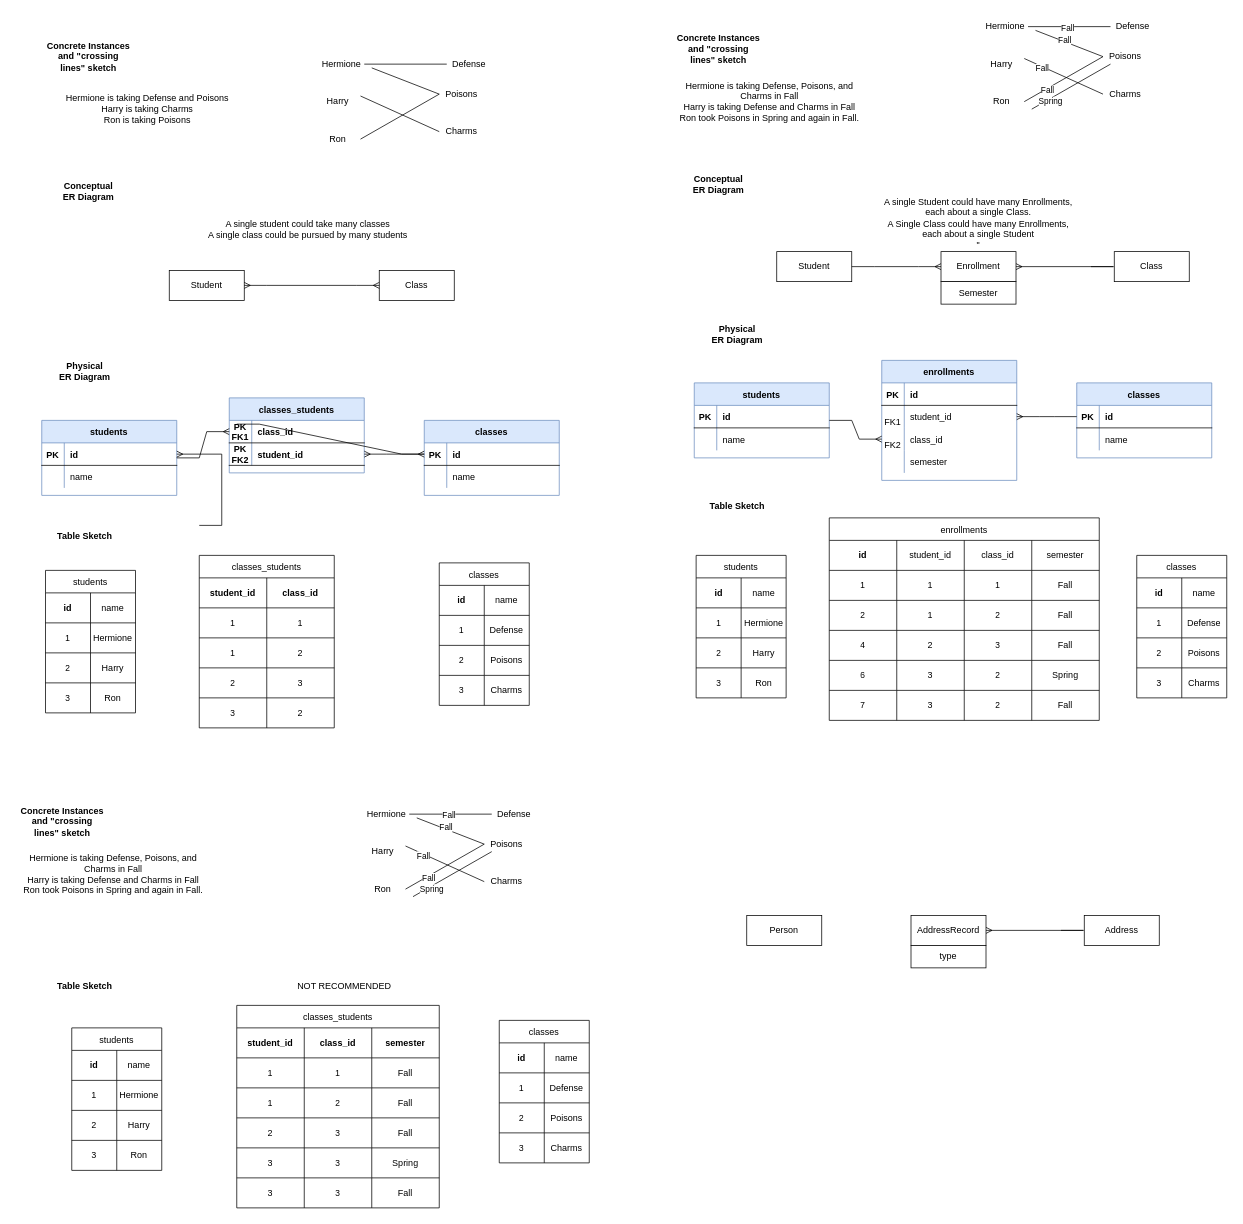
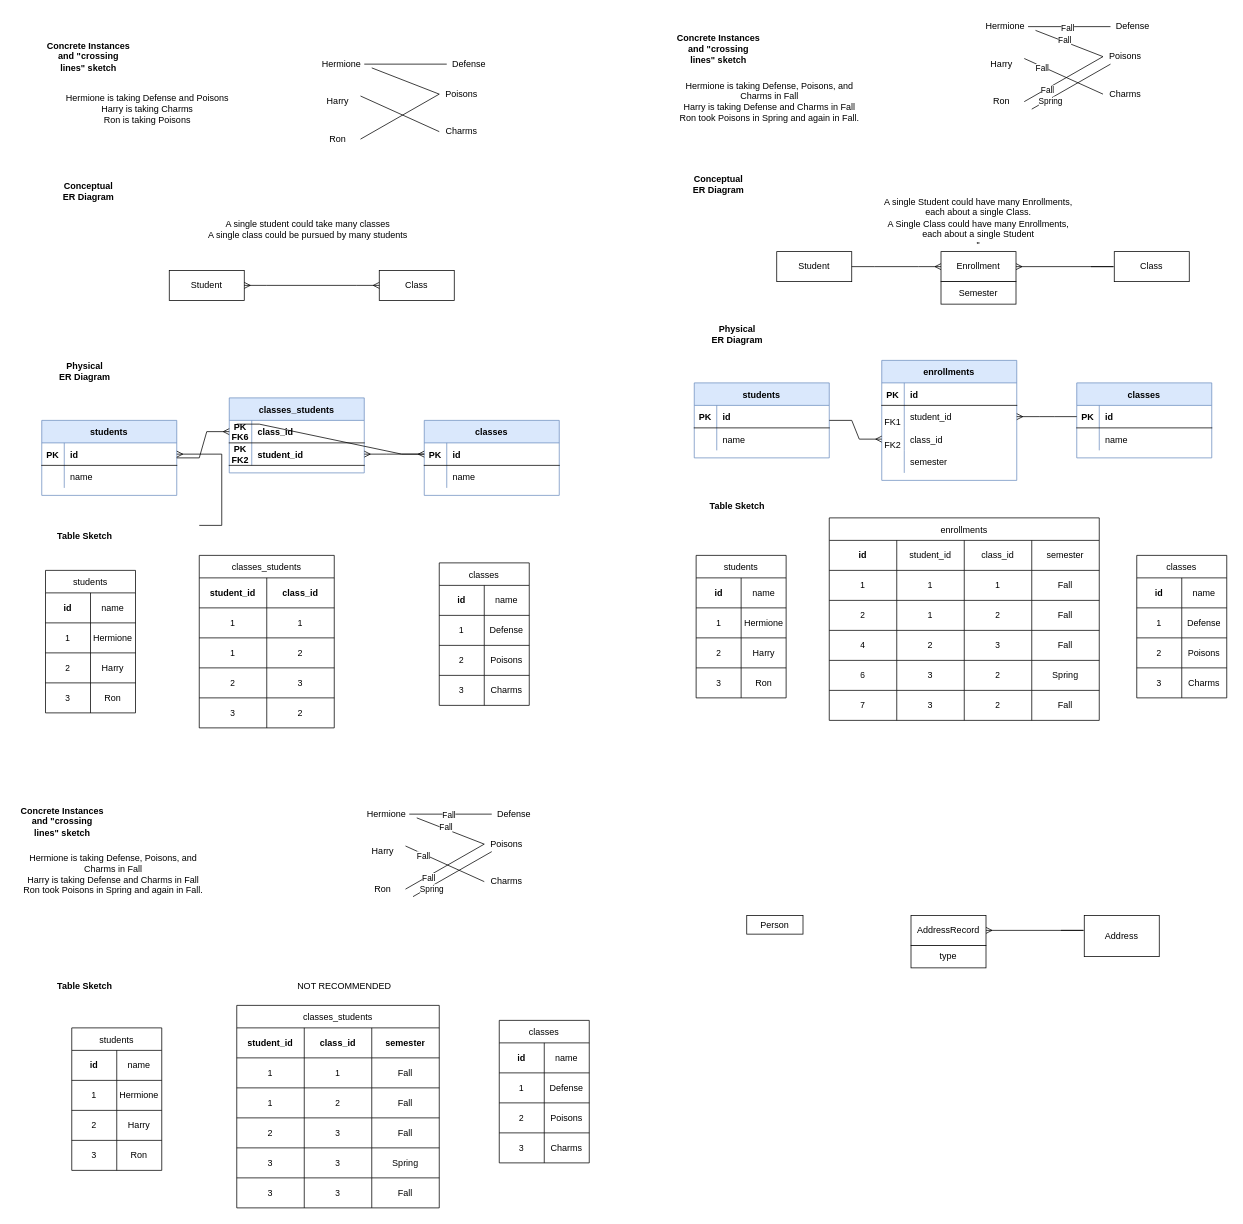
- <mxCell id="4" value="PK&#10;FK1" style="shape=partialRectangle;connectable=0;fillColor=none;top=0;left=0;bottom=0;right=0;fontStyle=1;overflow=hidden;" parent="3" vertex="1"><mxGeometry width="30" height="30" as="geometry"><mxRectangle width="30" height="30" as="alternateBounds" /></mxGeometry></mxCell>
+ <mxCell id="4" value="PK&#10;FK6" style="shape=partialRectangle;connectable=0;fillColor=none;top=0;left=0;bottom=0;right=0;fontStyle=1;overflow=hidden;" parent="3" vertex="1"><mxGeometry width="30" height="30" as="geometry"><mxRectangle width="30" height="30" as="alternateBounds" /></mxGeometry></mxCell>
- <mxCell id="273" value="Person" style="whiteSpace=wrap;html=1;align=center;" vertex="1" parent="1"><mxGeometry x="995" y="1220" width="100" height="40" as="geometry" /></mxCell>
+ <mxCell id="273" value="Person" style="whiteSpace=wrap;html=1;align=center;" vertex="1" parent="1"><mxGeometry x="995" y="1220" width="75" height="25" as="geometry" /></mxCell>
- <mxCell id="275" value="Address" style="whiteSpace=wrap;html=1;align=center;" vertex="1" parent="1"><mxGeometry x="1445" y="1220" width="100" height="40" as="geometry" /></mxCell>
+ <mxCell id="275" value="Address" style="whiteSpace=wrap;html=1;align=center;" vertex="1" parent="1"><mxGeometry x="1445" y="1220" width="100" height="55" as="geometry" /></mxCell>
